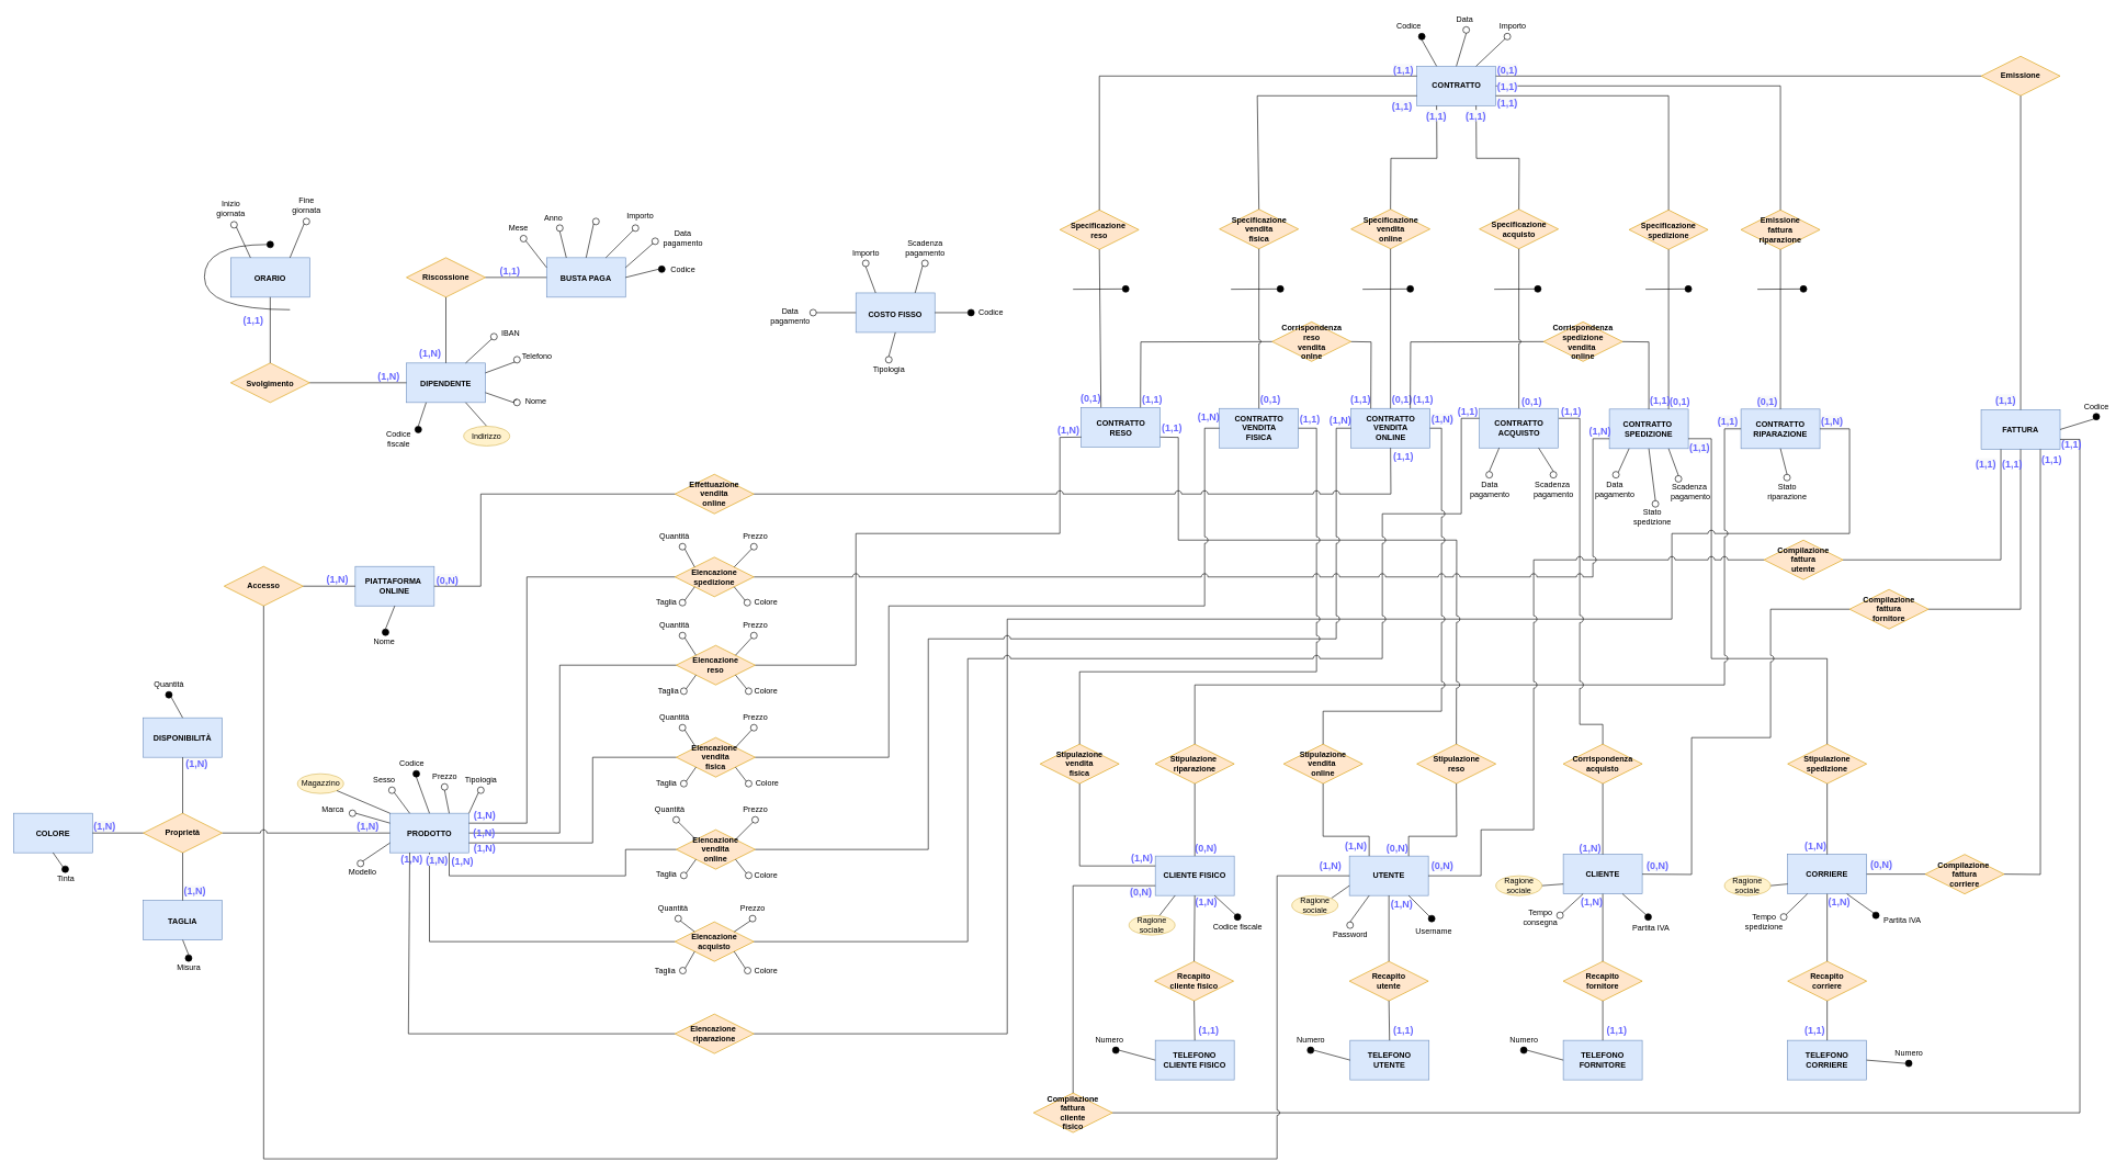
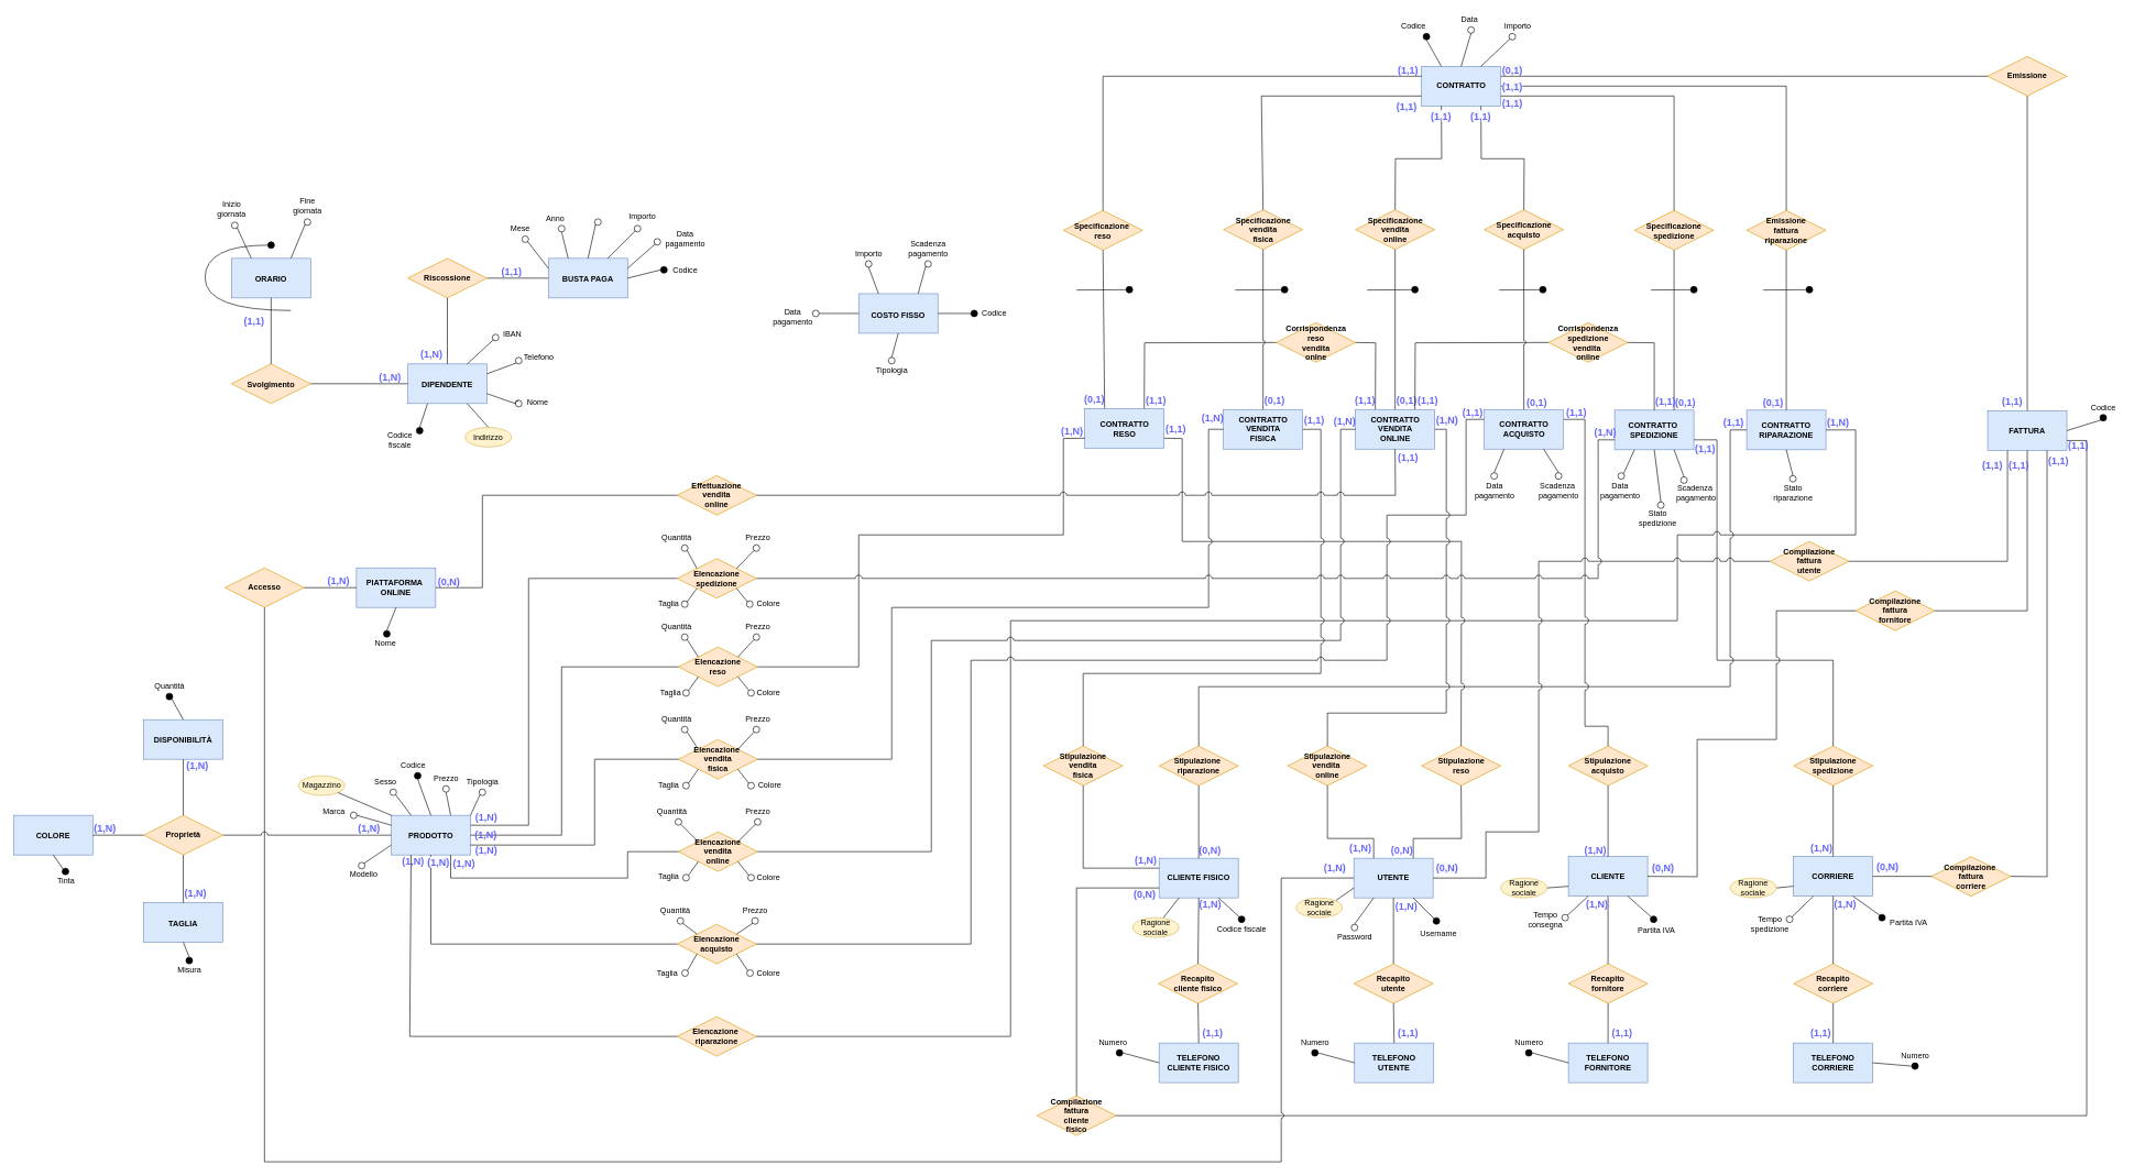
- <mxCell id="121" value="&lt;b&gt;Corrispondenza acquisto&lt;br&gt;&lt;/b&gt;" style="shape=rhombus;perimeter=rhombusPerimeter;whiteSpace=wrap;html=1;align=center;fillColor=#ffe6cc;strokeColor=#d79b00;" parent="1" vertex="1"><mxGeometry x="2375" y="1130" width="120" height="60" as="geometry" /></mxCell>
+ <mxCell id="121" value="&lt;b&gt;Stipulazione acquisto&lt;br&gt;&lt;/b&gt;" style="shape=rhombus;perimeter=rhombusPerimeter;whiteSpace=wrap;html=1;align=center;fillColor=#ffe6cc;strokeColor=#d79b00;" parent="1" vertex="1"><mxGeometry x="2375" y="1130" width="120" height="60" as="geometry" /></mxCell>
